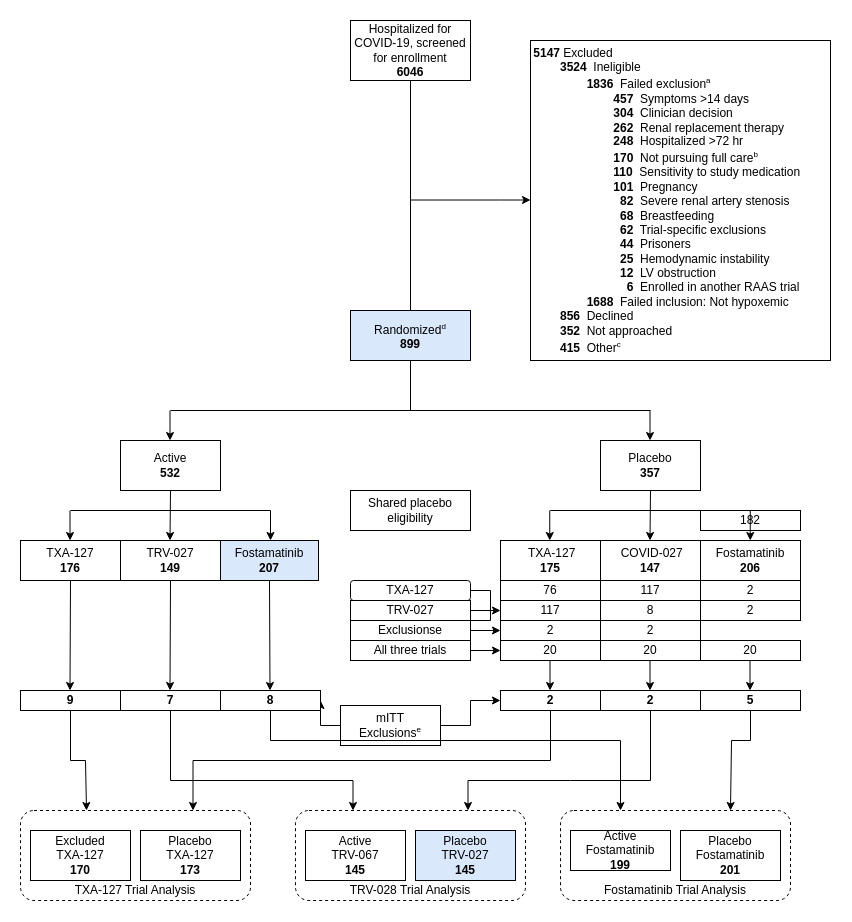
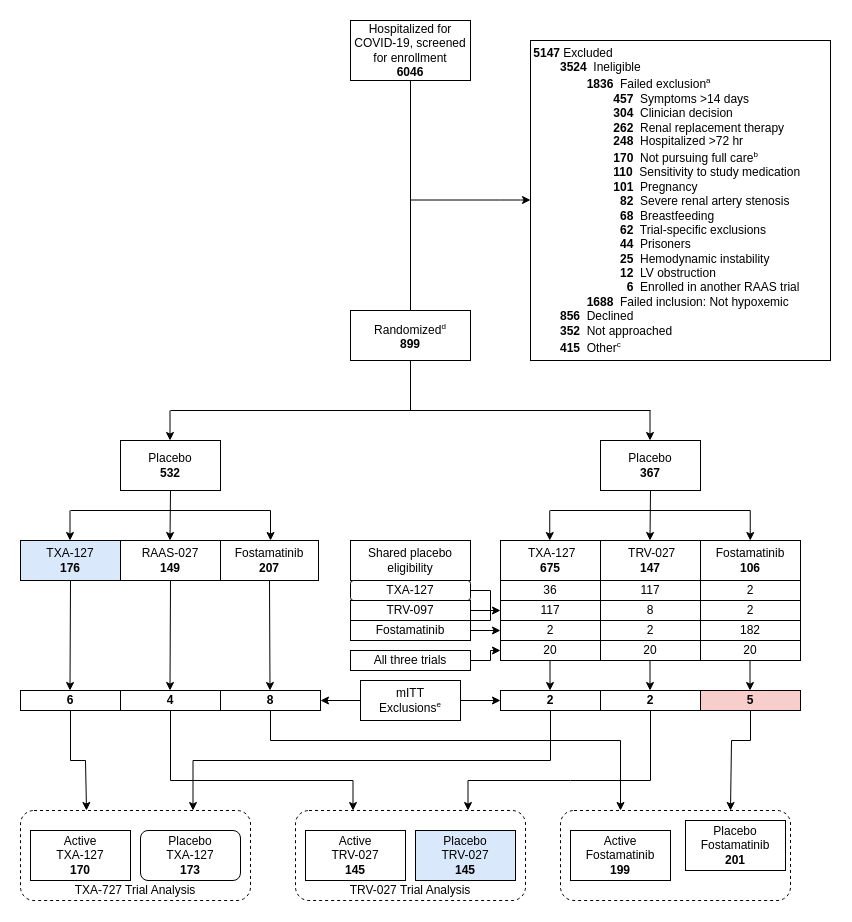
- <mxCell id="5" value="Randomized&lt;sup style=&quot;&quot;&gt;&lt;font style=&quot;font-size: 8px;&quot;&gt;d&lt;/font&gt;&lt;/sup&gt;&lt;div&gt;&lt;b&gt;899&lt;/b&gt;&lt;/div&gt;" style="rounded=0;whiteSpace=wrap;html=1;fillColor=#dae8fc;" parent="1" vertex="1"><mxGeometry x="350" y="310" width="120" height="50" as="geometry" /></mxCell>
+ <mxCell id="5" value="Randomized&lt;sup style=&quot;&quot;&gt;&lt;font style=&quot;font-size: 8px;&quot;&gt;d&lt;/font&gt;&lt;/sup&gt;&lt;div&gt;&lt;b&gt;899&lt;/b&gt;&lt;/div&gt;" style="rounded=0;whiteSpace=wrap;html=1;" parent="1" vertex="1"><mxGeometry x="350" y="310" width="120" height="50" as="geometry" /></mxCell>
- <mxCell id="43" value="&lt;font style=&quot;font-size: 12px;&quot;&gt;Active&lt;br&gt;&lt;/font&gt;&lt;div&gt;&lt;font style=&quot;font-size: 12px;&quot;&gt;&lt;b&gt;532&lt;/b&gt;&lt;/font&gt;&lt;/div&gt;" style="rounded=0;whiteSpace=wrap;html=1;" vertex="1" parent="1"><mxGeometry x="120" y="440" width="100" height="50" as="geometry" /></mxCell>
+ <mxCell id="43" value="&lt;font style=&quot;font-size: 12px;&quot;&gt;Placebo&lt;br&gt;&lt;/font&gt;&lt;div&gt;&lt;font style=&quot;font-size: 12px;&quot;&gt;&lt;b&gt;532&lt;/b&gt;&lt;/font&gt;&lt;/div&gt;" style="rounded=0;whiteSpace=wrap;html=1;" vertex="1" parent="1"><mxGeometry x="120" y="440" width="100" height="50" as="geometry" /></mxCell>
- <mxCell id="20" value="&lt;font style=&quot;font-size: 12px;&quot;&gt;Placebo&lt;br&gt;&lt;/font&gt;&lt;div&gt;&lt;b&gt;357&lt;/b&gt;&lt;/div&gt;" style="rounded=0;whiteSpace=wrap;html=1;" vertex="1" parent="1"><mxGeometry x="600" y="440" width="100" height="50" as="geometry" /></mxCell>
+ <mxCell id="20" value="&lt;font style=&quot;font-size: 12px;&quot;&gt;Placebo&lt;br&gt;&lt;/font&gt;&lt;div&gt;&lt;b&gt;367&lt;/b&gt;&lt;/div&gt;" style="rounded=0;whiteSpace=wrap;html=1;" vertex="1" parent="1"><mxGeometry x="600" y="440" width="100" height="50" as="geometry" /></mxCell>
- <mxCell id="57" value="Shared placebo eligibility" style="rounded=0;whiteSpace=wrap;html=1;" vertex="1" parent="1"><mxGeometry x="350" y="490" width="120" height="40" as="geometry" /></mxCell>
+ <mxCell id="57" value="Shared placebo eligibility" style="rounded=0;whiteSpace=wrap;html=1;" vertex="1" parent="1"><mxGeometry x="350" y="540" width="120" height="40" as="geometry" /></mxCell>
- <mxCell id="31" value="182" style="rounded=0;whiteSpace=wrap;html=1;" vertex="1" parent="1"><mxGeometry x="700" y="510" width="100" height="20" as="geometry" /></mxCell>
+ <mxCell id="31" value="182" style="rounded=0;whiteSpace=wrap;html=1;" vertex="1" parent="1"><mxGeometry x="700" y="620" width="100" height="20" as="geometry" /></mxCell>
- <mxCell id="21" value="&lt;div style=&quot;&quot;&gt;&lt;span style=&quot;background-color: initial;&quot;&gt;TXA-127&lt;/span&gt;&lt;/div&gt;&lt;div style=&quot;&quot;&gt;&lt;b&gt;176&lt;/b&gt;&lt;/div&gt;" style="rounded=0;whiteSpace=wrap;html=1;align=center;" vertex="1" parent="1"><mxGeometry x="20" y="540" width="100" height="40" as="geometry" /></mxCell>
+ <mxCell id="21" value="&lt;div style=&quot;&quot;&gt;&lt;span style=&quot;background-color: initial;&quot;&gt;TXA-127&lt;/span&gt;&lt;/div&gt;&lt;div style=&quot;&quot;&gt;&lt;b&gt;176&lt;/b&gt;&lt;/div&gt;" style="rounded=0;whiteSpace=wrap;html=1;align=center;fillColor=#dae8fc;" vertex="1" parent="1"><mxGeometry x="20" y="540" width="100" height="40" as="geometry" /></mxCell>
- <mxCell id="7" value="&lt;div style=&quot;&quot;&gt;&lt;span style=&quot;background-color: initial;&quot;&gt;TRV-027&lt;/span&gt;&lt;br&gt;&lt;/div&gt;&lt;div style=&quot;&quot;&gt;&lt;b&gt;149&lt;/b&gt;&lt;/div&gt;" style="rounded=0;whiteSpace=wrap;html=1;align=center;" parent="1" vertex="1"><mxGeometry x="120" y="540" width="100" height="40" as="geometry" /></mxCell>
+ <mxCell id="7" value="&lt;div style=&quot;&quot;&gt;&lt;span style=&quot;background-color: initial;&quot;&gt;RAAS-027&lt;/span&gt;&lt;br&gt;&lt;/div&gt;&lt;div style=&quot;&quot;&gt;&lt;b&gt;149&lt;/b&gt;&lt;/div&gt;" style="rounded=0;whiteSpace=wrap;html=1;align=center;" parent="1" vertex="1"><mxGeometry x="120" y="540" width="100" height="40" as="geometry" /></mxCell>
- <mxCell id="22" value="&lt;div style=&quot;&quot;&gt;&lt;span style=&quot;background-color: initial;&quot;&gt;Fostamatinib&lt;/span&gt;&lt;/div&gt;&lt;div style=&quot;&quot;&gt;&lt;b&gt;207&lt;/b&gt;&lt;/div&gt;" style="rounded=0;whiteSpace=wrap;html=1;align=center;fillColor=#dae8fc;" vertex="1" parent="1"><mxGeometry x="220" y="540" width="98" height="40" as="geometry" /></mxCell>
+ <mxCell id="22" value="&lt;div style=&quot;&quot;&gt;&lt;span style=&quot;background-color: initial;&quot;&gt;Fostamatinib&lt;/span&gt;&lt;/div&gt;&lt;div style=&quot;&quot;&gt;&lt;b&gt;207&lt;/b&gt;&lt;/div&gt;" style="rounded=0;whiteSpace=wrap;html=1;align=center;" vertex="1" parent="1"><mxGeometry x="220" y="540" width="98" height="40" as="geometry" /></mxCell>
- <mxCell id="11" value="&amp;nbsp;TXA-127&lt;div&gt;&lt;b&gt;175&lt;/b&gt;&lt;/div&gt;" style="rounded=0;whiteSpace=wrap;html=1;" parent="1" vertex="1"><mxGeometry x="500" y="540" width="100" height="40" as="geometry" /></mxCell>
+ <mxCell id="11" value="&amp;nbsp;TXA-127&lt;div&gt;&lt;b&gt;675&lt;/b&gt;&lt;/div&gt;" style="rounded=0;whiteSpace=wrap;html=1;" parent="1" vertex="1"><mxGeometry x="500" y="540" width="100" height="40" as="geometry" /></mxCell>
- <mxCell id="10" value="&amp;nbsp;COVID-027&lt;div&gt;&lt;b&gt;147&lt;/b&gt;&lt;/div&gt;" style="rounded=0;whiteSpace=wrap;html=1;" parent="1" vertex="1"><mxGeometry x="600" y="540" width="100" height="40" as="geometry" /></mxCell>
+ <mxCell id="10" value="&amp;nbsp;TRV-027&lt;div&gt;&lt;b&gt;147&lt;/b&gt;&lt;/div&gt;" style="rounded=0;whiteSpace=wrap;html=1;" parent="1" vertex="1"><mxGeometry x="600" y="540" width="100" height="40" as="geometry" /></mxCell>
- <mxCell id="12" value="Fostamatinib&lt;div&gt;&lt;b&gt;206&lt;/b&gt;&lt;/div&gt;" style="rounded=0;whiteSpace=wrap;html=1;" parent="1" vertex="1"><mxGeometry x="700" y="540" width="100" height="40" as="geometry" /></mxCell>
+ <mxCell id="12" value="Fostamatinib&lt;div&gt;&lt;b&gt;106&lt;/b&gt;&lt;/div&gt;" style="rounded=0;whiteSpace=wrap;html=1;" parent="1" vertex="1"><mxGeometry x="700" y="540" width="100" height="40" as="geometry" /></mxCell>
- <mxCell id="24" value="76" style="rounded=0;whiteSpace=wrap;html=1;" vertex="1" parent="1"><mxGeometry x="500" y="580" width="100" height="20" as="geometry" /></mxCell>
+ <mxCell id="24" value="36" style="rounded=0;whiteSpace=wrap;html=1;" vertex="1" parent="1"><mxGeometry x="500" y="580" width="100" height="20" as="geometry" /></mxCell>
- <mxCell id="61" value="TRV-027" style="rounded=0;whiteSpace=wrap;html=1;" vertex="1" parent="1"><mxGeometry x="350" y="600" width="120" height="20" as="geometry" /></mxCell>
+ <mxCell id="61" value="TRV-097" style="rounded=0;whiteSpace=wrap;html=1;" vertex="1" parent="1"><mxGeometry x="350" y="600" width="120" height="20" as="geometry" /></mxCell>
- <mxCell id="63" value="Exclusionse" style="rounded=0;whiteSpace=wrap;html=1;" vertex="1" parent="1"><mxGeometry x="350" y="620" width="120" height="20" as="geometry" /></mxCell>
+ <mxCell id="63" value="Fostamatinib" style="rounded=0;whiteSpace=wrap;html=1;" vertex="1" parent="1"><mxGeometry x="350" y="620" width="120" height="20" as="geometry" /></mxCell>
- <mxCell id="65" value="All three trials" style="rounded=0;whiteSpace=wrap;html=1;" vertex="1" parent="1"><mxGeometry x="350" y="640" width="120" height="20" as="geometry" /></mxCell>
+ <mxCell id="65" value="All three trials" style="rounded=0;whiteSpace=wrap;html=1;" vertex="1" parent="1"><mxGeometry x="350" y="650" width="120" height="20" as="geometry" /></mxCell>
- <mxCell id="54" value="&lt;b&gt;9&lt;/b&gt;" style="rounded=0;whiteSpace=wrap;html=1;" vertex="1" parent="1"><mxGeometry x="20" y="690" width="100" height="20" as="geometry" /></mxCell>
+ <mxCell id="54" value="&lt;b&gt;6&lt;/b&gt;" style="rounded=0;whiteSpace=wrap;html=1;" vertex="1" parent="1"><mxGeometry x="20" y="690" width="100" height="20" as="geometry" /></mxCell>
- <mxCell id="52" value="&lt;b&gt;7&lt;/b&gt;" style="rounded=0;whiteSpace=wrap;html=1;" vertex="1" parent="1"><mxGeometry x="120" y="690" width="100" height="20" as="geometry" /></mxCell>
+ <mxCell id="52" value="&lt;b&gt;4&lt;/b&gt;" style="rounded=0;whiteSpace=wrap;html=1;" vertex="1" parent="1"><mxGeometry x="120" y="690" width="100" height="20" as="geometry" /></mxCell>
- <mxCell id="42" value="&lt;b&gt;5&lt;/b&gt;" style="rounded=0;whiteSpace=wrap;html=1;" vertex="1" parent="1"><mxGeometry x="700" y="690" width="100" height="20" as="geometry" /></mxCell>
+ <mxCell id="42" value="&lt;b&gt;5&lt;/b&gt;" style="rounded=0;whiteSpace=wrap;html=1;fillColor=#f8cecc;" vertex="1" parent="1"><mxGeometry x="700" y="690" width="100" height="20" as="geometry" /></mxCell>
- <mxCell id="37" value="mITT&lt;div&gt;Exclusions&lt;sup style=&quot;font-size: 8px;&quot;&gt;e&lt;/sup&gt;&lt;/div&gt;" style="rounded=0;whiteSpace=wrap;html=1;" vertex="1" parent="1"><mxGeometry x="340" y="705" width="100" height="40" as="geometry" /></mxCell>
+ <mxCell id="37" value="mITT&lt;div&gt;Exclusions&lt;sup style=&quot;font-size: 8px;&quot;&gt;e&lt;/sup&gt;&lt;/div&gt;" style="rounded=0;whiteSpace=wrap;html=1;" vertex="1" parent="1"><mxGeometry x="360" y="680" width="100" height="40" as="geometry" /></mxCell>
- <mxCell id="79" value="&lt;div style=&quot;&quot;&gt;&lt;span style=&quot;background-color: initial;&quot;&gt;Active Fostamatinib&lt;/span&gt;&lt;/div&gt;&lt;div style=&quot;&quot;&gt;&lt;b&gt;199&lt;/b&gt;&lt;/div&gt;" style="rounded=0;whiteSpace=wrap;html=1;align=center;" vertex="1" parent="1"><mxGeometry x="570" y="830" width="100" height="40" as="geometry" /></mxCell>
+ <mxCell id="79" value="&lt;div style=&quot;&quot;&gt;&lt;span style=&quot;background-color: initial;&quot;&gt;Active Fostamatinib&lt;/span&gt;&lt;/div&gt;&lt;div style=&quot;&quot;&gt;&lt;b&gt;199&lt;/b&gt;&lt;/div&gt;" style="rounded=0;whiteSpace=wrap;html=1;align=center;" vertex="1" parent="1"><mxGeometry x="570" y="830" width="100" height="50" as="geometry" /></mxCell>
- <mxCell id="19" value="&lt;div style=&quot;&quot;&gt;&lt;span style=&quot;background-color: initial;&quot;&gt;Excluded&lt;/span&gt;&lt;/div&gt;&lt;div style=&quot;&quot;&gt;&lt;span style=&quot;background-color: initial;&quot;&gt;TXA-127&lt;/span&gt;&lt;/div&gt;&lt;div style=&quot;&quot;&gt;&lt;b&gt;170&lt;/b&gt;&lt;/div&gt;" style="rounded=0;whiteSpace=wrap;html=1;align=center;" vertex="1" parent="1"><mxGeometry x="30" y="830" width="100" height="50" as="geometry" /></mxCell>
+ <mxCell id="19" value="&lt;div style=&quot;&quot;&gt;&lt;span style=&quot;background-color: initial;&quot;&gt;Active&lt;/span&gt;&lt;/div&gt;&lt;div style=&quot;&quot;&gt;&lt;span style=&quot;background-color: initial;&quot;&gt;TXA-127&lt;/span&gt;&lt;/div&gt;&lt;div style=&quot;&quot;&gt;&lt;b&gt;170&lt;/b&gt;&lt;/div&gt;" style="rounded=0;whiteSpace=wrap;html=1;align=center;" vertex="1" parent="1"><mxGeometry x="30" y="830" width="100" height="50" as="geometry" /></mxCell>
- <mxCell id="17" value="&lt;font style=&quot;font-size: 12px;&quot;&gt;Placebo&lt;/font&gt;&lt;div&gt;&lt;span style=&quot;background-color: initial;&quot;&gt;TXA-127&lt;/span&gt;&lt;div&gt;&lt;font style=&quot;font-size: 12px;&quot;&gt;&lt;b&gt;173&lt;/b&gt;&lt;/font&gt;&lt;/div&gt;&lt;/div&gt;" style="rounded=0;whiteSpace=wrap;html=1;" vertex="1" parent="1"><mxGeometry x="140" y="830" width="100" height="50" as="geometry" /></mxCell>
+ <mxCell id="17" value="&lt;font style=&quot;font-size: 12px;&quot;&gt;Placebo&lt;/font&gt;&lt;div&gt;&lt;span style=&quot;background-color: initial;&quot;&gt;TXA-127&lt;/span&gt;&lt;div&gt;&lt;font style=&quot;font-size: 12px;&quot;&gt;&lt;b&gt;173&lt;/b&gt;&lt;/font&gt;&lt;/div&gt;&lt;/div&gt;" style="whiteSpace=wrap;html=1;rounded=1;" vertex="1" parent="1"><mxGeometry x="140" y="830" width="100" height="50" as="geometry" /></mxCell>
- <mxCell id="75" value="&lt;div style=&quot;&quot;&gt;&lt;span style=&quot;background-color: initial;&quot;&gt;Active&lt;/span&gt;&lt;/div&gt;&lt;div style=&quot;&quot;&gt;&lt;span style=&quot;background-color: initial;&quot;&gt;TRV-067&lt;/span&gt;&lt;/div&gt;&lt;div style=&quot;&quot;&gt;&lt;b&gt;145&lt;/b&gt;&lt;/div&gt;" style="rounded=0;whiteSpace=wrap;html=1;align=center;" vertex="1" parent="1"><mxGeometry x="305" y="830" width="100" height="50" as="geometry" /></mxCell>
+ <mxCell id="75" value="&lt;div style=&quot;&quot;&gt;&lt;span style=&quot;background-color: initial;&quot;&gt;Active&lt;/span&gt;&lt;/div&gt;&lt;div style=&quot;&quot;&gt;&lt;span style=&quot;background-color: initial;&quot;&gt;TRV-027&lt;/span&gt;&lt;/div&gt;&lt;div style=&quot;&quot;&gt;&lt;b&gt;145&lt;/b&gt;&lt;/div&gt;" style="rounded=0;whiteSpace=wrap;html=1;align=center;" vertex="1" parent="1"><mxGeometry x="305" y="830" width="100" height="50" as="geometry" /></mxCell>
- <mxCell id="77" value="&lt;font style=&quot;font-size: 12px;&quot;&gt;Placebo Fostamatinib&lt;br&gt;&lt;b&gt;201&lt;/b&gt;&lt;br&gt;&lt;/font&gt;" style="rounded=0;whiteSpace=wrap;html=1;" vertex="1" parent="1"><mxGeometry x="680" y="830" width="100" height="50" as="geometry" /></mxCell>
+ <mxCell id="77" value="&lt;font style=&quot;font-size: 12px;&quot;&gt;Placebo Fostamatinib&lt;br&gt;&lt;b&gt;201&lt;/b&gt;&lt;br&gt;&lt;/font&gt;" style="rounded=0;whiteSpace=wrap;html=1;" vertex="1" parent="1"><mxGeometry x="685" y="820" width="100" height="50" as="geometry" /></mxCell>
- <mxCell id="18" value="TXA-127 Trial Analysis" style="text;html=1;strokeColor=none;fillColor=none;align=center;verticalAlign=middle;whiteSpace=wrap;rounded=0;dashed=1;" vertex="1" parent="1"><mxGeometry x="60" y="880" width="150" height="20" as="geometry" /></mxCell>
+ <mxCell id="18" value="TXA-727 Trial Analysis" style="text;html=1;strokeColor=none;fillColor=none;align=center;verticalAlign=middle;whiteSpace=wrap;rounded=0;dashed=1;" vertex="1" parent="1"><mxGeometry x="60" y="880" width="150" height="20" as="geometry" /></mxCell>
- <mxCell id="74" value="TRV-028&lt;span style=&quot;background-color: initial;&quot;&gt;&amp;nbsp;Trial Analysis&lt;/span&gt;" style="text;html=1;strokeColor=none;fillColor=none;align=center;verticalAlign=middle;whiteSpace=wrap;rounded=0;dashed=1;" vertex="1" parent="1"><mxGeometry x="335" y="880" width="150" height="20" as="geometry" /></mxCell>
+ <mxCell id="74" value="TRV-027&lt;span style=&quot;background-color: initial;&quot;&gt;&amp;nbsp;Trial Analysis&lt;/span&gt;" style="text;html=1;strokeColor=none;fillColor=none;align=center;verticalAlign=middle;whiteSpace=wrap;rounded=0;dashed=1;" vertex="1" parent="1"><mxGeometry x="335" y="880" width="150" height="20" as="geometry" /></mxCell>
- <mxCell id="78" value="Fostamatinib Trial Analysis" style="text;html=1;strokeColor=none;fillColor=none;align=center;verticalAlign=middle;whiteSpace=wrap;rounded=0;dashed=1;" vertex="1" parent="1"><mxGeometry x="600" y="880" width="150" height="20" as="geometry" /></mxCell>
